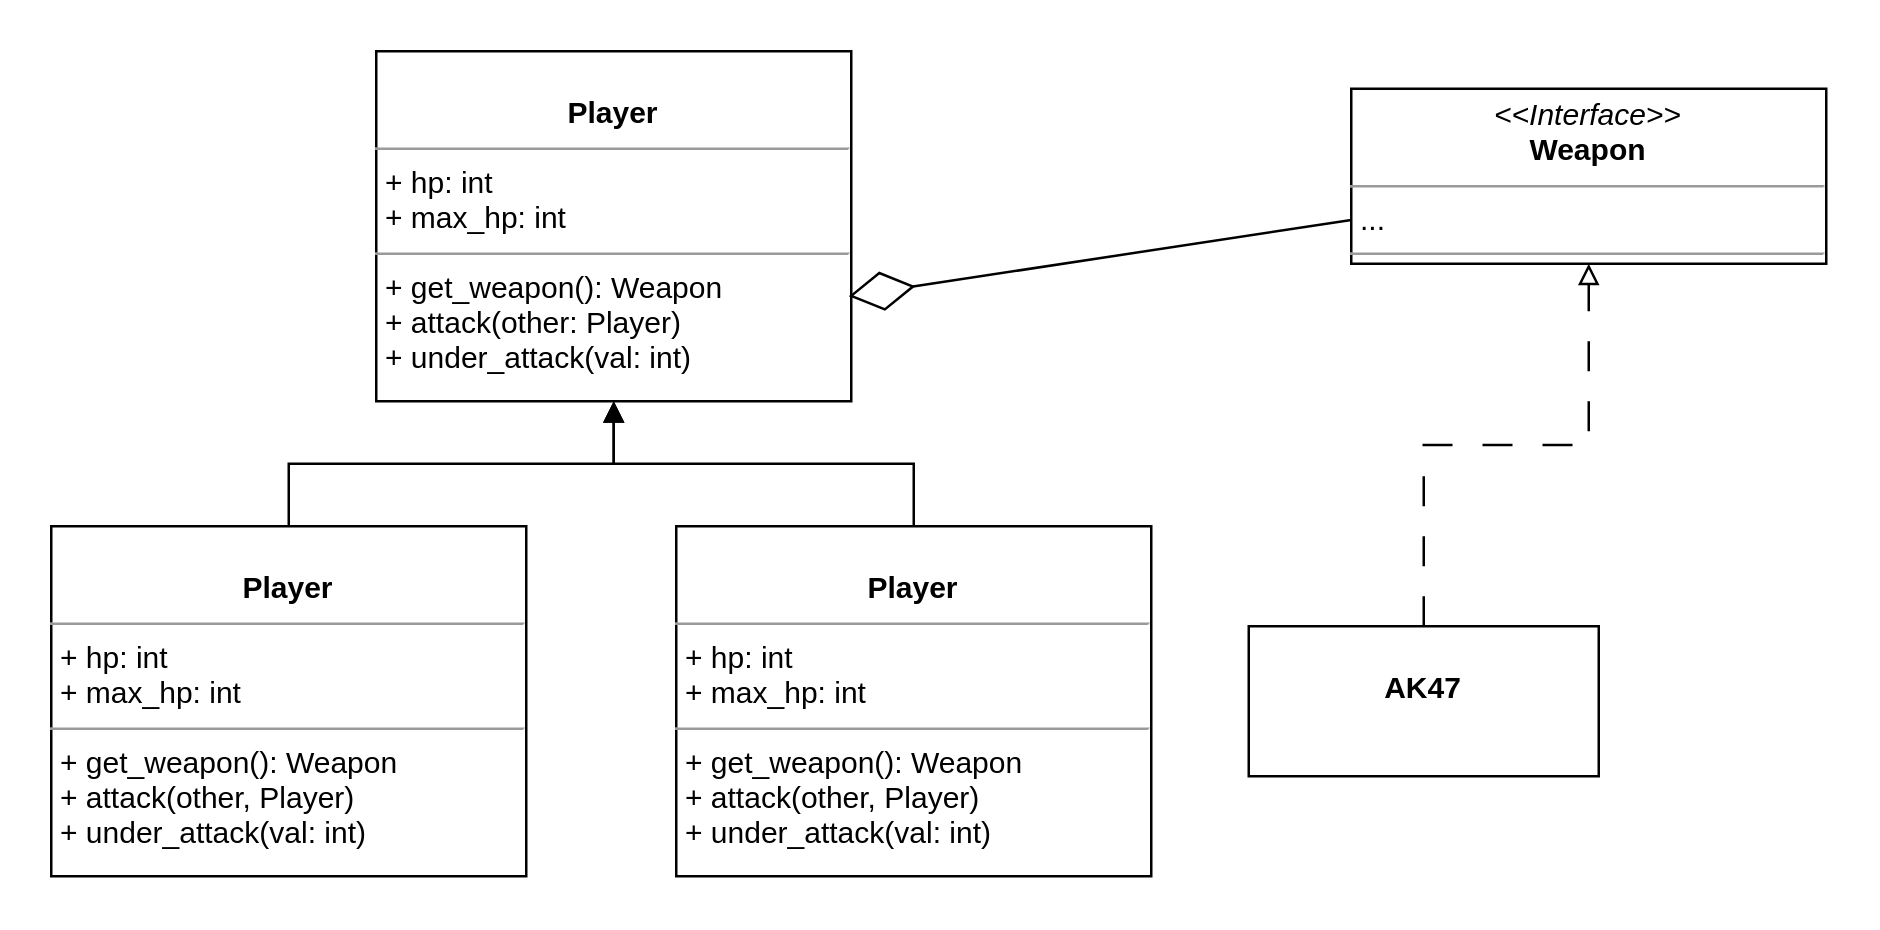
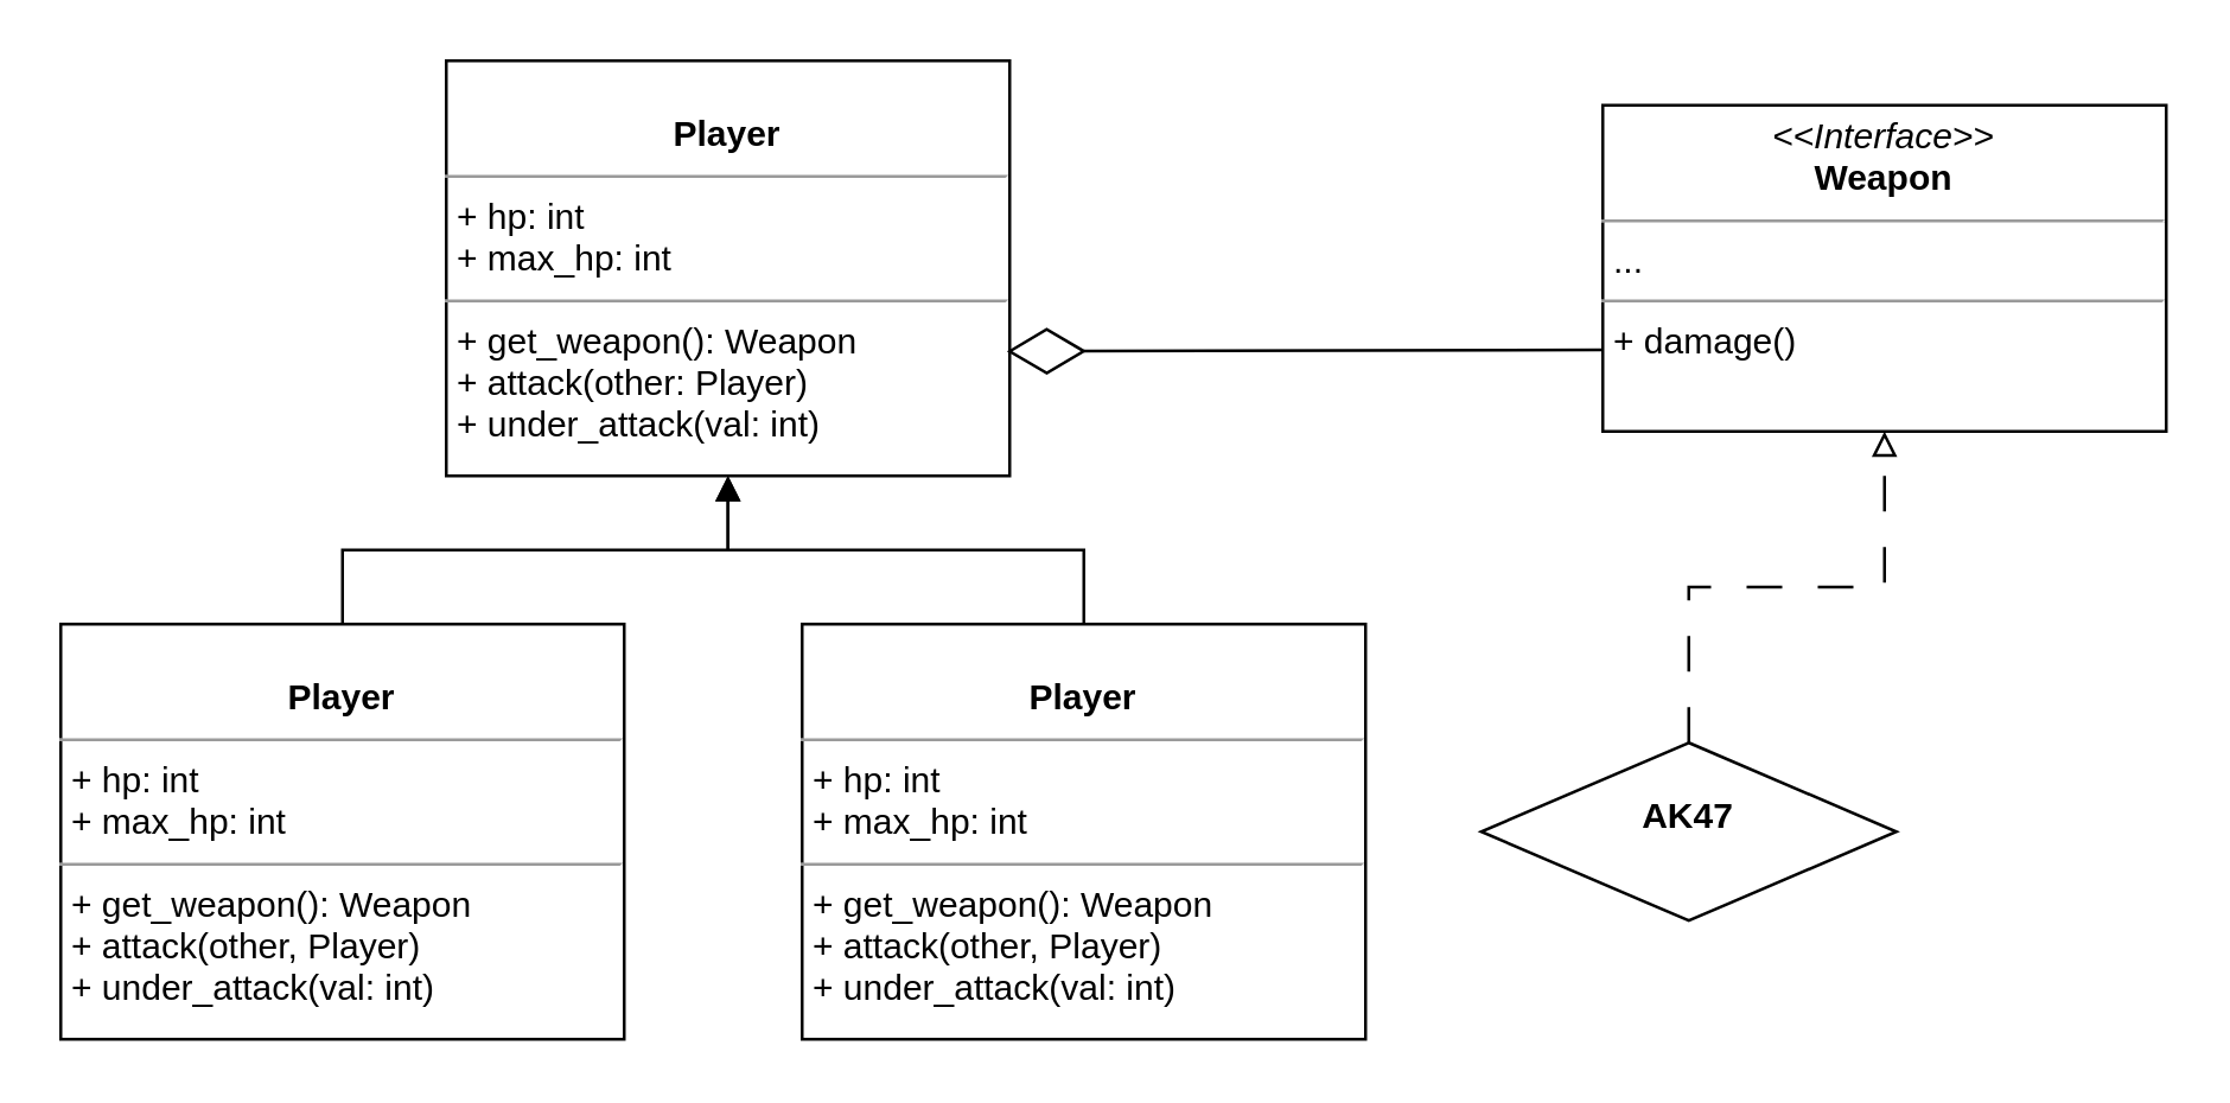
- <mxCell id="7" value="&lt;p style=&quot;margin:0px;margin-top:4px;text-align:center;&quot;&gt;&lt;i&gt;&amp;lt;&amp;lt;Interface&amp;gt;&amp;gt;&lt;/i&gt;&lt;br&gt;&lt;b&gt;Weapon&lt;/b&gt;&lt;/p&gt;&lt;hr size=&quot;1&quot;&gt;&lt;p style=&quot;margin:0px;margin-left:4px;&quot;&gt;...&lt;/p&gt;&lt;hr size=&quot;1&quot;&gt;&lt;p style=&quot;margin:0px;margin-left:4px;&quot;&gt;+ damage()&lt;br&gt;&lt;/p&gt;" style="verticalAlign=top;align=left;overflow=fill;fontSize=12;fontFamily=Helvetica;html=1;whiteSpace=wrap;" vertex="1" parent="1"><mxGeometry x="540" y="35" width="190" height="70" as="geometry" /></mxCell>
+ <mxCell id="7" value="&lt;p style=&quot;margin:0px;margin-top:4px;text-align:center;&quot;&gt;&lt;i&gt;&amp;lt;&amp;lt;Interface&amp;gt;&amp;gt;&lt;/i&gt;&lt;br&gt;&lt;b&gt;Weapon&lt;/b&gt;&lt;/p&gt;&lt;hr size=&quot;1&quot;&gt;&lt;p style=&quot;margin:0px;margin-left:4px;&quot;&gt;...&lt;/p&gt;&lt;hr size=&quot;1&quot;&gt;&lt;p style=&quot;margin:0px;margin-left:4px;&quot;&gt;+ damage()&lt;br&gt;&lt;/p&gt;" style="verticalAlign=top;align=left;overflow=fill;fontSize=12;fontFamily=Helvetica;html=1;whiteSpace=wrap;" vertex="1" parent="1"><mxGeometry x="540" y="35" width="190" height="110" as="geometry" /></mxCell>
- <mxCell id="9" value="&lt;p style=&quot;margin:0px;margin-top:4px;text-align:center;&quot;&gt;&lt;br&gt;&lt;b&gt;AK47&lt;/b&gt;&lt;/p&gt;" style="verticalAlign=top;align=left;overflow=fill;fontSize=12;fontFamily=Helvetica;html=1;whiteSpace=wrap;" vertex="1" parent="1"><mxGeometry x="499" y="250" width="140" height="60" as="geometry" /></mxCell>
+ <mxCell id="9" value="&lt;p style=&quot;margin:0px;margin-top:4px;text-align:center;&quot;&gt;&lt;br&gt;&lt;b&gt;AK47&lt;/b&gt;&lt;/p&gt;" style="rhombus;verticalAlign=top;align=left;overflow=fill;fontSize=12;fontFamily=Helvetica;html=1;whiteSpace=wrap;" vertex="1" parent="1"><mxGeometry x="499" y="250" width="140" height="60" as="geometry" /></mxCell>
